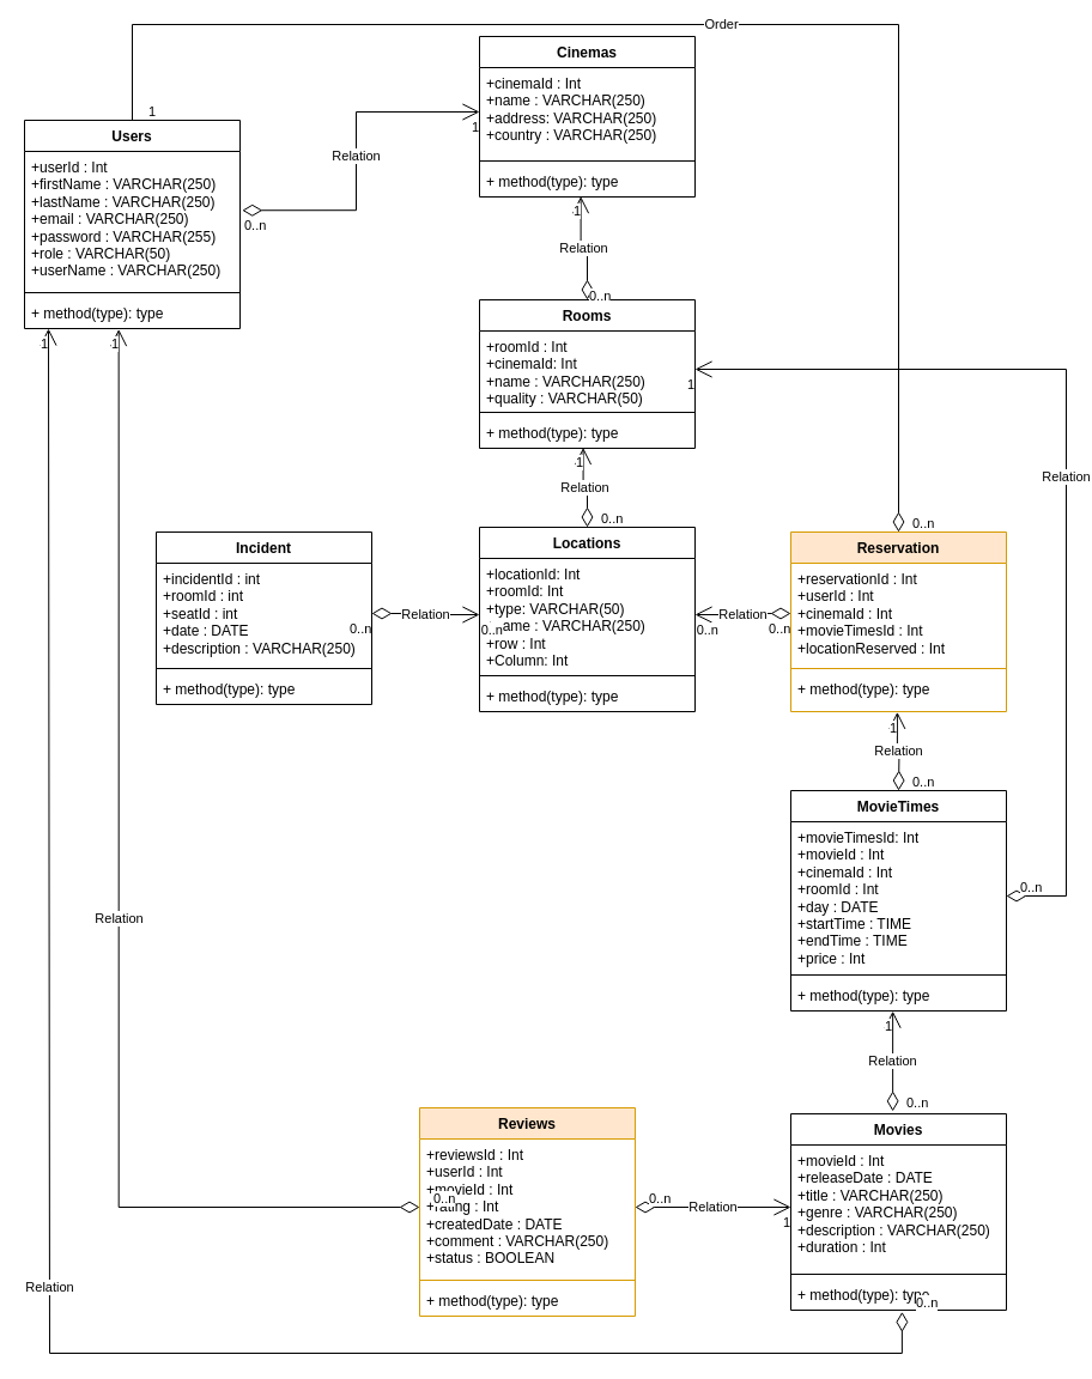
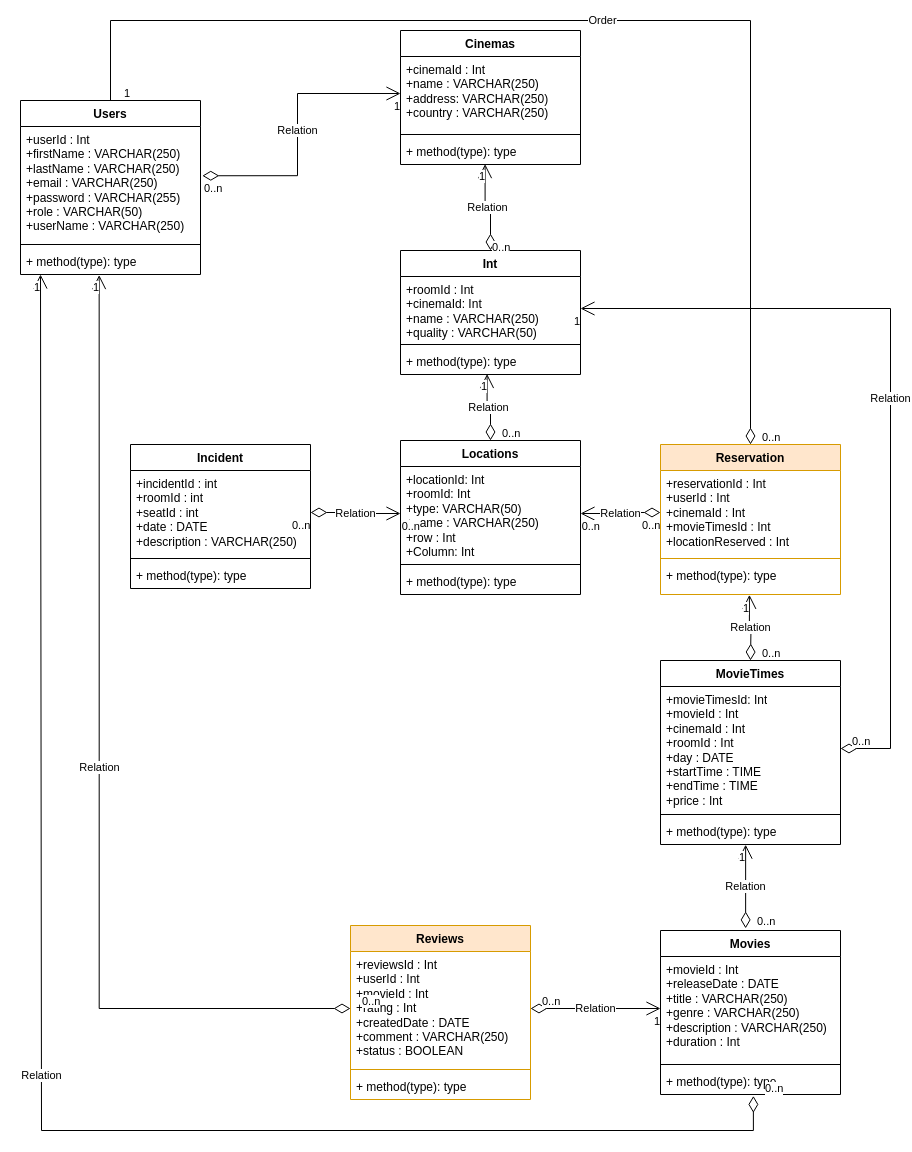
- <mxCell id="14" value="Rooms" style="swimlane;fontStyle=1;align=center;verticalAlign=top;childLayout=stackLayout;horizontal=1;startSize=26;horizontalStack=0;resizeParent=1;resizeParentMax=0;resizeLast=0;collapsible=1;marginBottom=0;whiteSpace=wrap;html=1;" parent="1" vertex="1"><mxGeometry x="400" y="250" width="180" height="124" as="geometry" /></mxCell>
+ <mxCell id="14" value="Int" style="swimlane;fontStyle=1;align=center;verticalAlign=top;childLayout=stackLayout;horizontal=1;startSize=26;horizontalStack=0;resizeParent=1;resizeParentMax=0;resizeLast=0;collapsible=1;marginBottom=0;whiteSpace=wrap;html=1;" parent="1" vertex="1"><mxGeometry x="400" y="250" width="180" height="124" as="geometry" /></mxCell>
